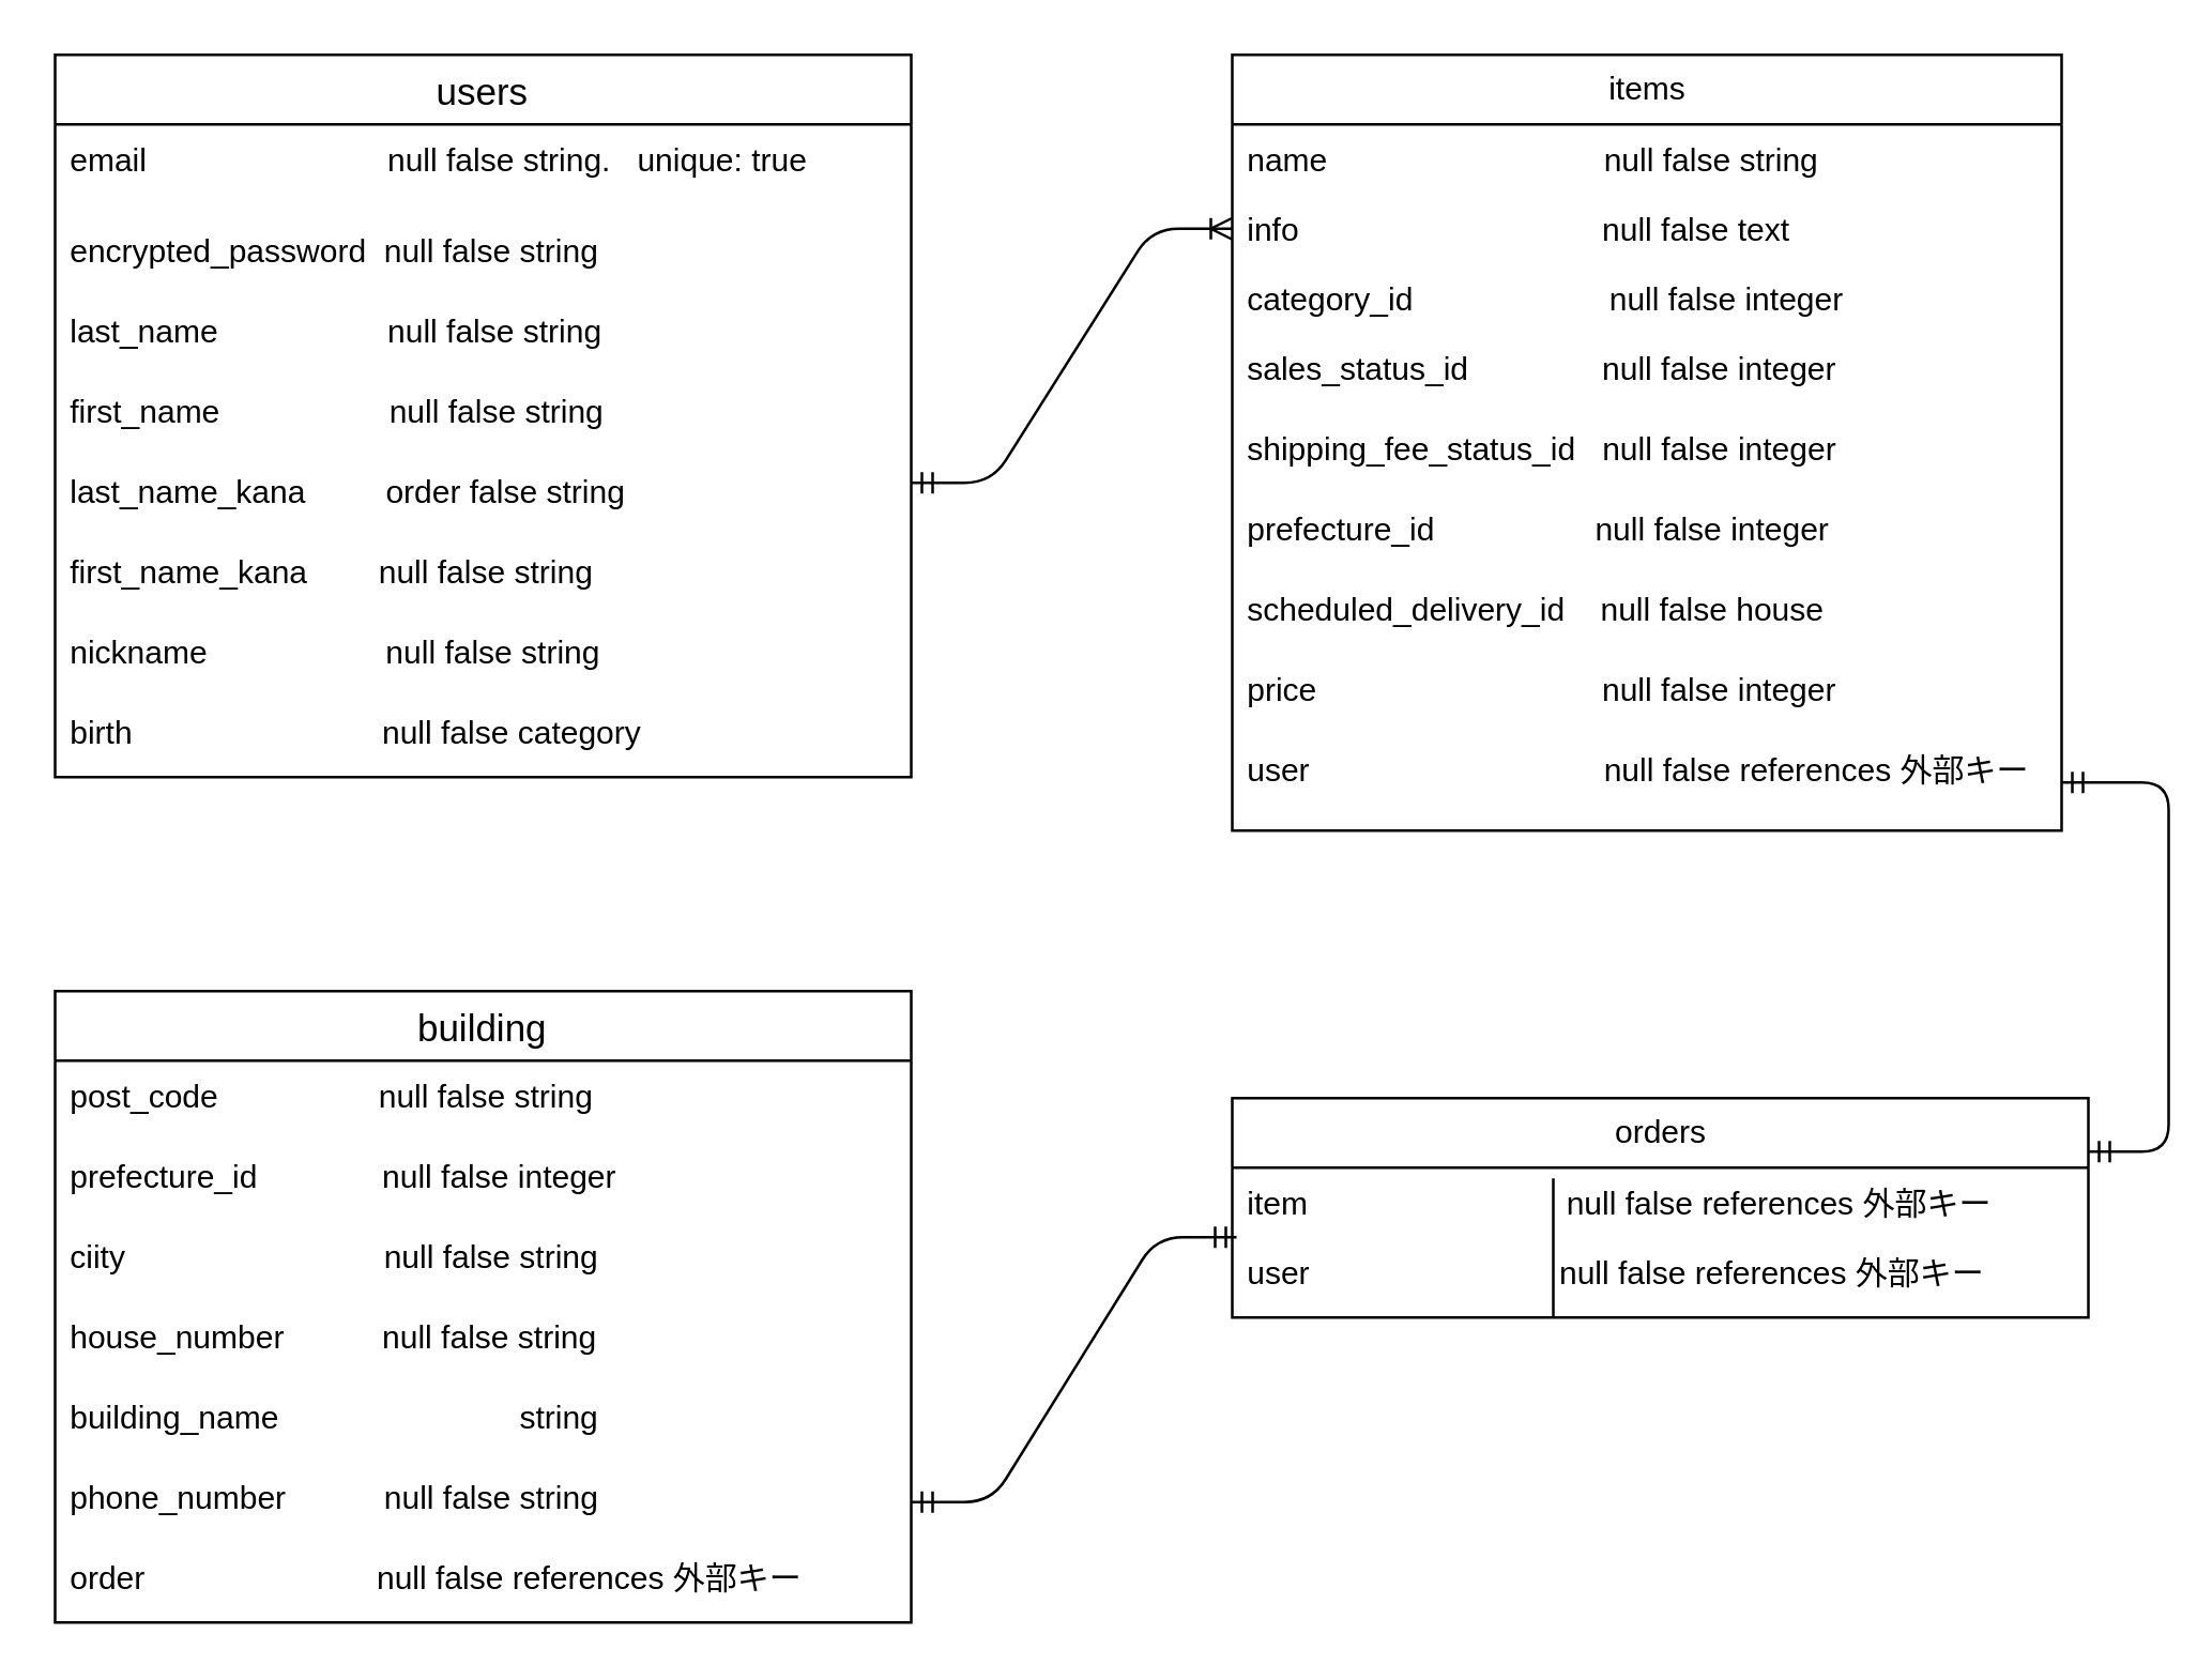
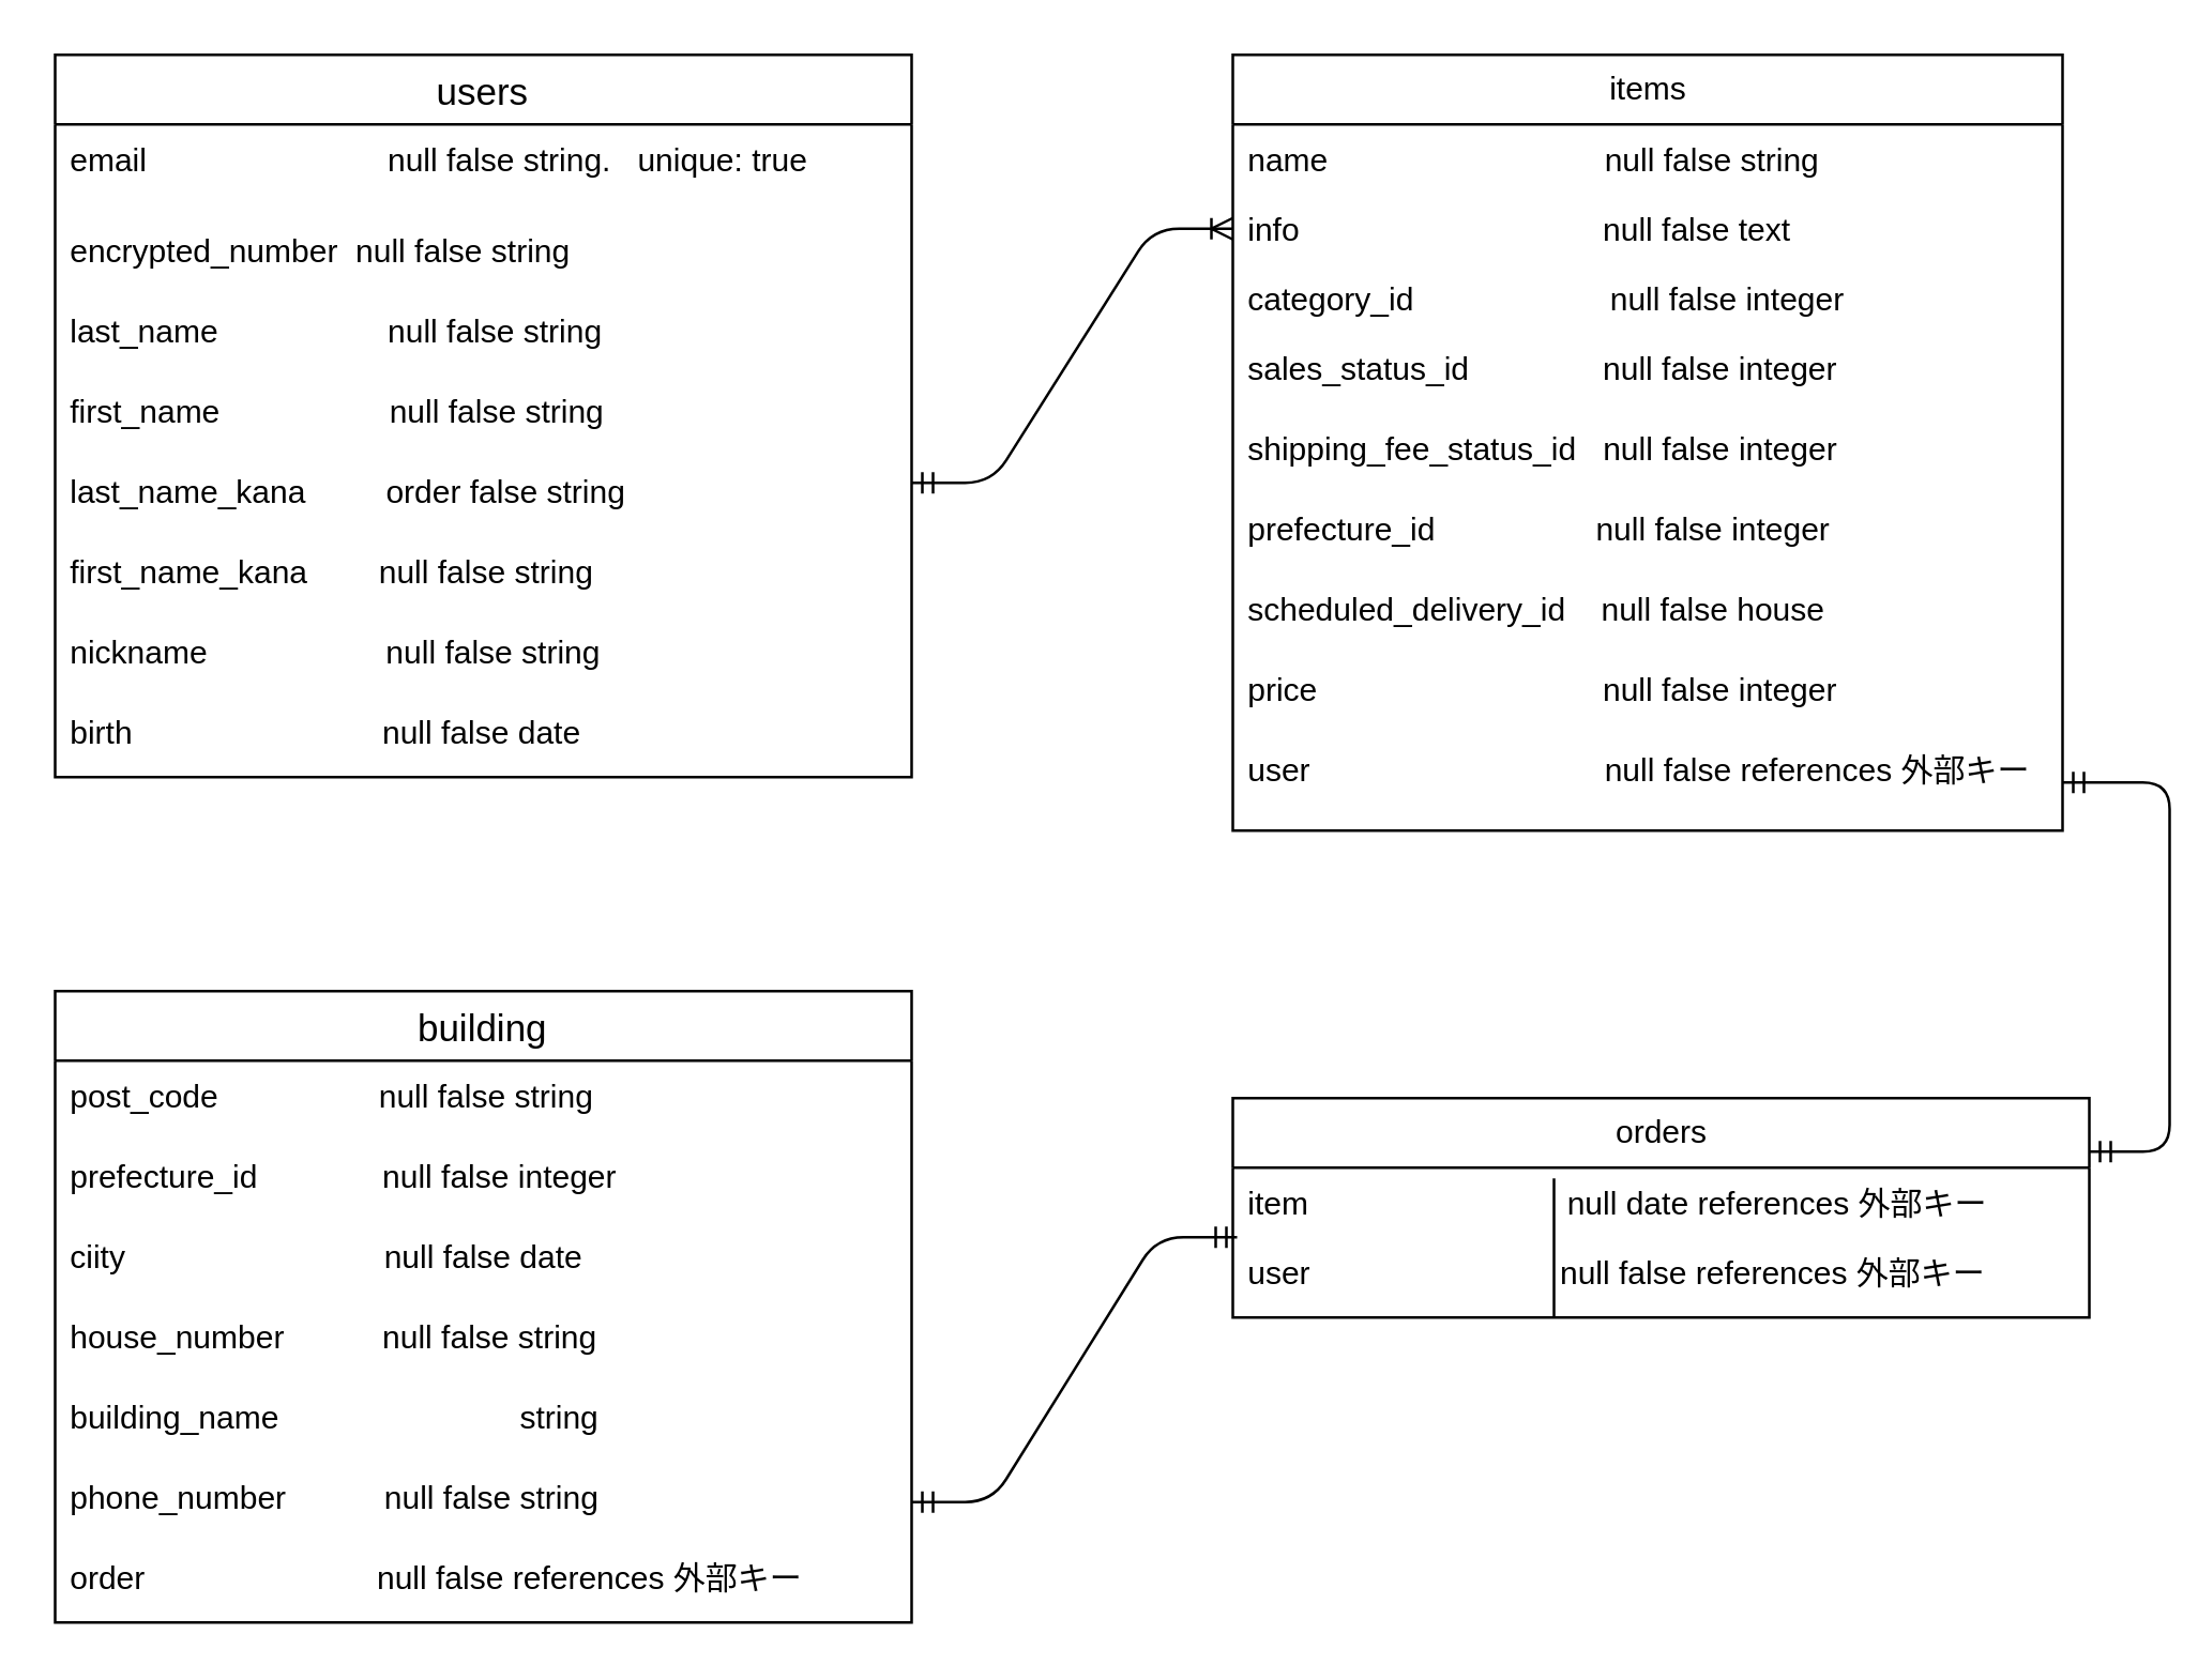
- <mxCell id="4" value="encrypted_password  null false string" style="text;strokeColor=none;fillColor=none;spacingLeft=4;spacingRight=4;overflow=hidden;rotatable=0;points=[[0,0.5],[1,0.5]];portConstraint=eastwest;fontSize=12;" parent="2" vertex="1"><mxGeometry y="60" width="320" height="30" as="geometry" /></mxCell>
+ <mxCell id="4" value="encrypted_number  null false string" style="text;strokeColor=none;fillColor=none;spacingLeft=4;spacingRight=4;overflow=hidden;rotatable=0;points=[[0,0.5],[1,0.5]];portConstraint=eastwest;fontSize=12;" parent="2" vertex="1"><mxGeometry y="60" width="320" height="30" as="geometry" /></mxCell>
- <mxCell id="10" value="birth                            null false category" style="text;strokeColor=none;fillColor=none;spacingLeft=4;spacingRight=4;overflow=hidden;rotatable=0;points=[[0,0.5],[1,0.5]];portConstraint=eastwest;fontSize=12;" parent="2" vertex="1"><mxGeometry y="240" width="320" height="30" as="geometry" /></mxCell>
+ <mxCell id="10" value="birth                            null false date" style="text;strokeColor=none;fillColor=none;spacingLeft=4;spacingRight=4;overflow=hidden;rotatable=0;points=[[0,0.5],[1,0.5]];portConstraint=eastwest;fontSize=12;" parent="2" vertex="1"><mxGeometry y="240" width="320" height="30" as="geometry" /></mxCell>
- <mxCell id="22" value="item&amp;nbsp; &amp;nbsp; &amp;nbsp; &amp;nbsp; &amp;nbsp; &amp;nbsp; &amp;nbsp; &amp;nbsp; &amp;nbsp; &amp;nbsp; &amp;nbsp; &amp;nbsp; &amp;nbsp; &amp;nbsp; &amp;nbsp;null false references 外部キー" style="text;strokeColor=none;fillColor=none;align=left;verticalAlign=top;spacingLeft=4;spacingRight=4;overflow=hidden;rotatable=0;points=[[0,0.5],[1,0.5]];portConstraint=eastwest;whiteSpace=wrap;html=1;" parent="21" vertex="1"><mxGeometry y="26" width="320" height="26" as="geometry" /></mxCell>
+ <mxCell id="22" value="item&amp;nbsp; &amp;nbsp; &amp;nbsp; &amp;nbsp; &amp;nbsp; &amp;nbsp; &amp;nbsp; &amp;nbsp; &amp;nbsp; &amp;nbsp; &amp;nbsp; &amp;nbsp; &amp;nbsp; &amp;nbsp; &amp;nbsp;null date references 外部キー" style="text;strokeColor=none;fillColor=none;align=left;verticalAlign=top;spacingLeft=4;spacingRight=4;overflow=hidden;rotatable=0;points=[[0,0.5],[1,0.5]];portConstraint=eastwest;whiteSpace=wrap;html=1;" parent="21" vertex="1"><mxGeometry y="26" width="320" height="26" as="geometry" /></mxCell>
- <mxCell id="28" value="ciity                             null false string" style="text;strokeColor=none;fillColor=none;spacingLeft=4;spacingRight=4;overflow=hidden;rotatable=0;points=[[0,0.5],[1,0.5]];portConstraint=eastwest;fontSize=12;" parent="25" vertex="1"><mxGeometry y="86" width="320" height="30" as="geometry" /></mxCell>
+ <mxCell id="28" value="ciity                             null false date" style="text;strokeColor=none;fillColor=none;spacingLeft=4;spacingRight=4;overflow=hidden;rotatable=0;points=[[0,0.5],[1,0.5]];portConstraint=eastwest;fontSize=12;" parent="25" vertex="1"><mxGeometry y="86" width="320" height="30" as="geometry" /></mxCell>
